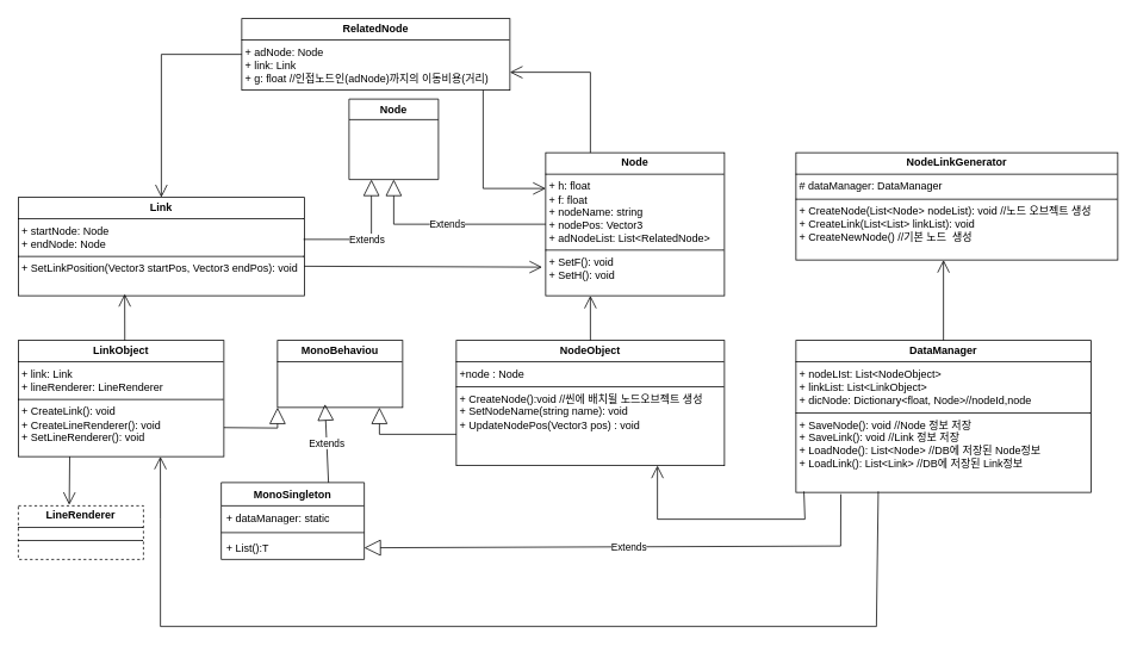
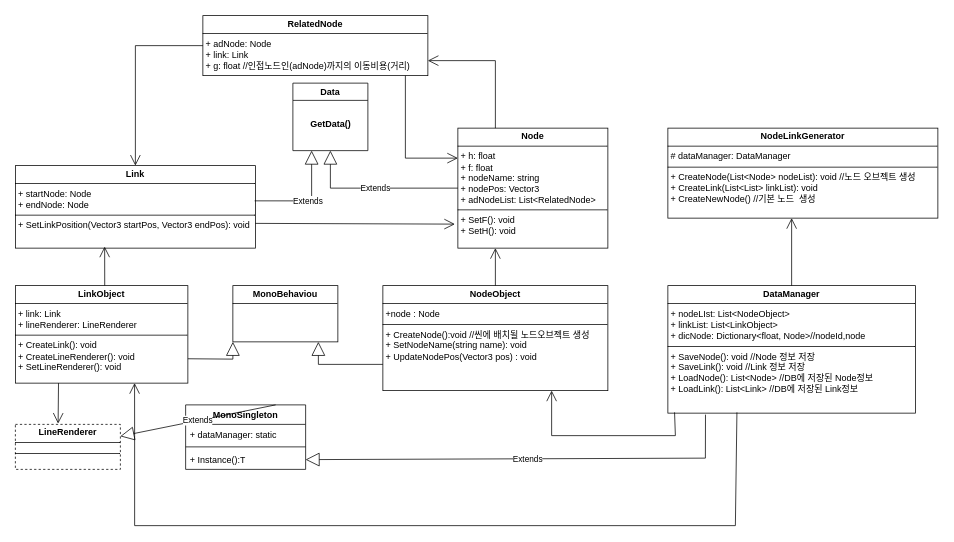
- <mxCell id="2" value="Node" style="swimlane;whiteSpace=wrap;html=1;" vertex="1" parent="1"><mxGeometry x="390" y="110" width="100" height="90" as="geometry" /></mxCell>
+ <mxCell id="2" value="Data" style="swimlane;whiteSpace=wrap;html=1;" vertex="1" parent="1"><mxGeometry x="390" y="110" width="100" height="90" as="geometry" /></mxCell>
+ <mxCell id="3" value="&lt;b&gt;GetData()&lt;/b&gt;" style="text;html=1;align=center;verticalAlign=middle;resizable=0;points=[];autosize=1;strokeColor=none;fillColor=none;" vertex="1" parent="2"><mxGeometry x="10" y="40" width="80" height="30" as="geometry" /></mxCell>
- <mxCell id="30" value="Extends" style="endArrow=block;endSize=16;endFill=0;html=1;rounded=0;exitX=0.75;exitY=0;exitDx=0;exitDy=0;entryX=0.379;entryY=0.95;entryDx=0;entryDy=0;entryPerimeter=0;" edge="1" parent="1" source="26" target="9"><mxGeometry width="160" relative="1" as="geometry"><mxPoint x="460" y="580" as="sourcePoint" /><mxPoint x="620" y="580" as="targetPoint" /></mxGeometry></mxCell>
+ <mxCell id="30" value="Extends" style="endArrow=block;endSize=16;endFill=0;html=1;rounded=0;exitX=0.75;exitY=0;exitDx=0;exitDy=0;" edge="1" parent="1" source="26" target="14"><mxGeometry width="160" relative="1" as="geometry"><mxPoint x="460" y="580" as="sourcePoint" /><mxPoint x="620" y="580" as="targetPoint" /></mxGeometry></mxCell>
- <mxCell id="29" value="+ List():T" style="text;strokeColor=none;fillColor=none;align=left;verticalAlign=top;spacingLeft=4;spacingRight=4;overflow=hidden;rotatable=0;points=[[0,0.5],[1,0.5]];portConstraint=eastwest;whiteSpace=wrap;html=1;" vertex="1" parent="26"><mxGeometry y="60" width="160" height="26" as="geometry" /></mxCell>
+ <mxCell id="29" value="+ Instance():T" style="text;strokeColor=none;fillColor=none;align=left;verticalAlign=top;spacingLeft=4;spacingRight=4;overflow=hidden;rotatable=0;points=[[0,0.5],[1,0.5]];portConstraint=eastwest;whiteSpace=wrap;html=1;" vertex="1" parent="26"><mxGeometry y="60" width="160" height="26" as="geometry" /></mxCell>
